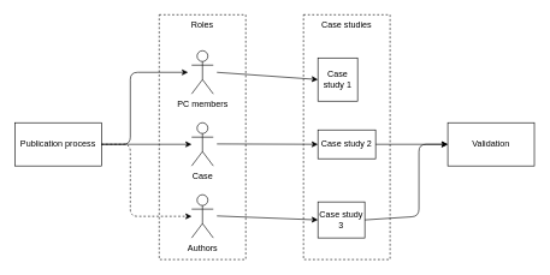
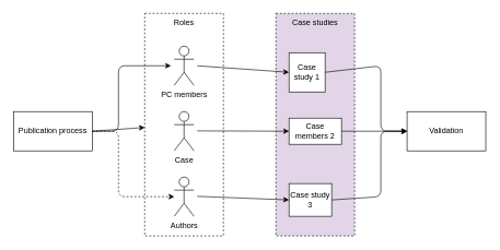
- <mxCell id="10" value="Case studies" style="rounded=0;whiteSpace=wrap;html=1;verticalAlign=top;dashed=1;" vertex="1" parent="1"><mxGeometry x="420" y="20" width="120" height="340" as="geometry" /></mxCell>
+ <mxCell id="10" value="Case studies" style="rounded=0;whiteSpace=wrap;html=1;verticalAlign=top;dashed=1;fillColor=#e1d5e7;" vertex="1" parent="1"><mxGeometry x="420" y="20" width="120" height="340" as="geometry" /></mxCell>
+ <mxCell id="18" value="" style="endArrow=classic;html=1;exitX=1;exitY=0.5;exitDx=0;exitDy=0;entryX=0;entryY=0.5;entryDx=0;entryDy=0;" edge="1" parent="1" source="11" target="17"><mxGeometry width="50" height="50" relative="1" as="geometry"><mxPoint x="670" y="190" as="sourcePoint" /><mxPoint x="720" y="140" as="targetPoint" /><Array as="points"><mxPoint x="580" y="100" /><mxPoint x="580" y="200" /></Array></mxGeometry></mxCell>
- <mxCell id="9" value="" style="endArrow=classic;html=1;exitX=1;exitY=0.5;exitDx=0;exitDy=0;" edge="1" parent="1" source="2" target="5"><mxGeometry width="50" height="50" relative="1" as="geometry"><mxPoint x="110" y="210" as="sourcePoint" /><mxPoint x="275" y="310.375" as="targetPoint" /></mxGeometry></mxCell>
+ <mxCell id="9" value="" style="endArrow=classic;html=1;exitX=1;exitY=0.5;exitDx=0;exitDy=0;" edge="1" parent="1" source="2" target="3"><mxGeometry width="50" height="50" relative="1" as="geometry"><mxPoint x="110" y="210" as="sourcePoint" /><mxPoint x="275" y="310.375" as="targetPoint" /></mxGeometry></mxCell>
- <mxCell id="12" value="Case study 2" style="rounded=0;whiteSpace=wrap;html=1;verticalAlign=middle;" vertex="1" parent="1"><mxGeometry x="440" y="180" width="80" height="40" as="geometry" /></mxCell>
+ <mxCell id="12" value="Case members 2" style="rounded=0;whiteSpace=wrap;html=1;verticalAlign=middle;" vertex="1" parent="1"><mxGeometry x="440" y="180" width="80" height="40" as="geometry" /></mxCell>
